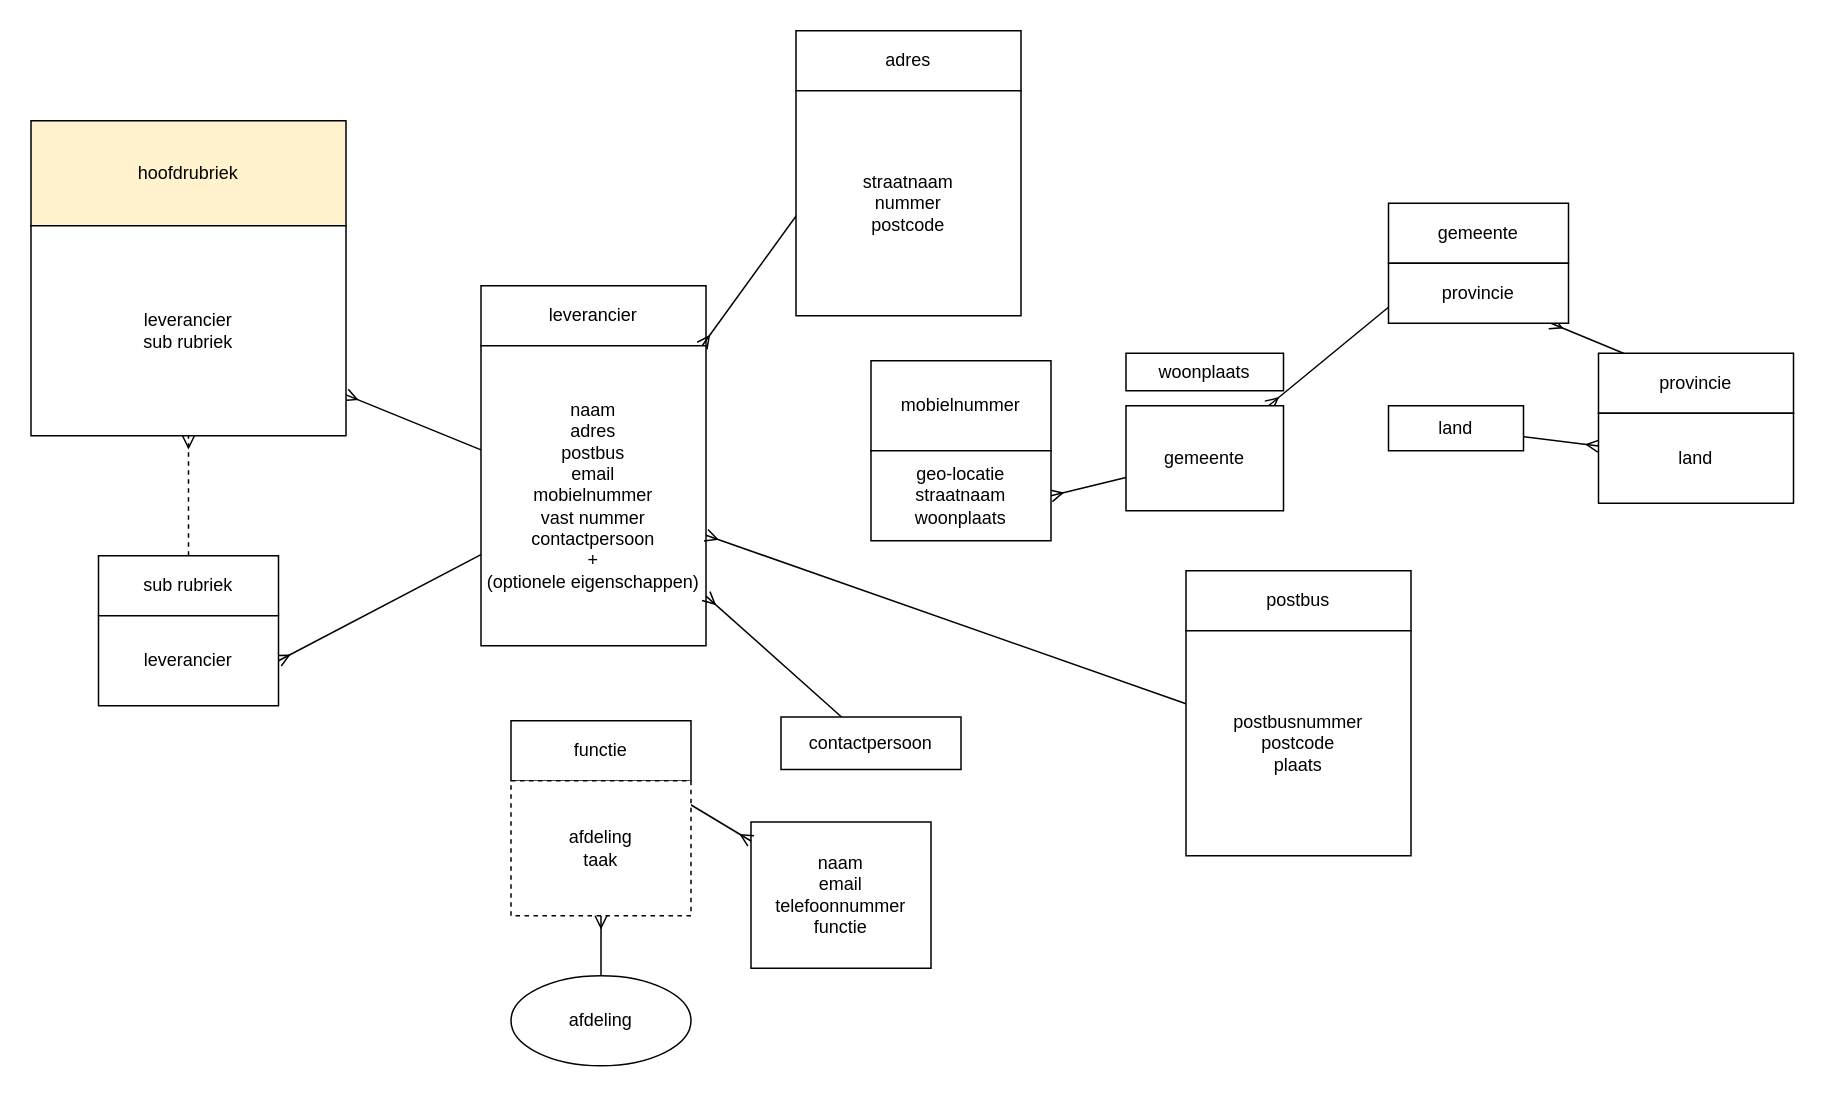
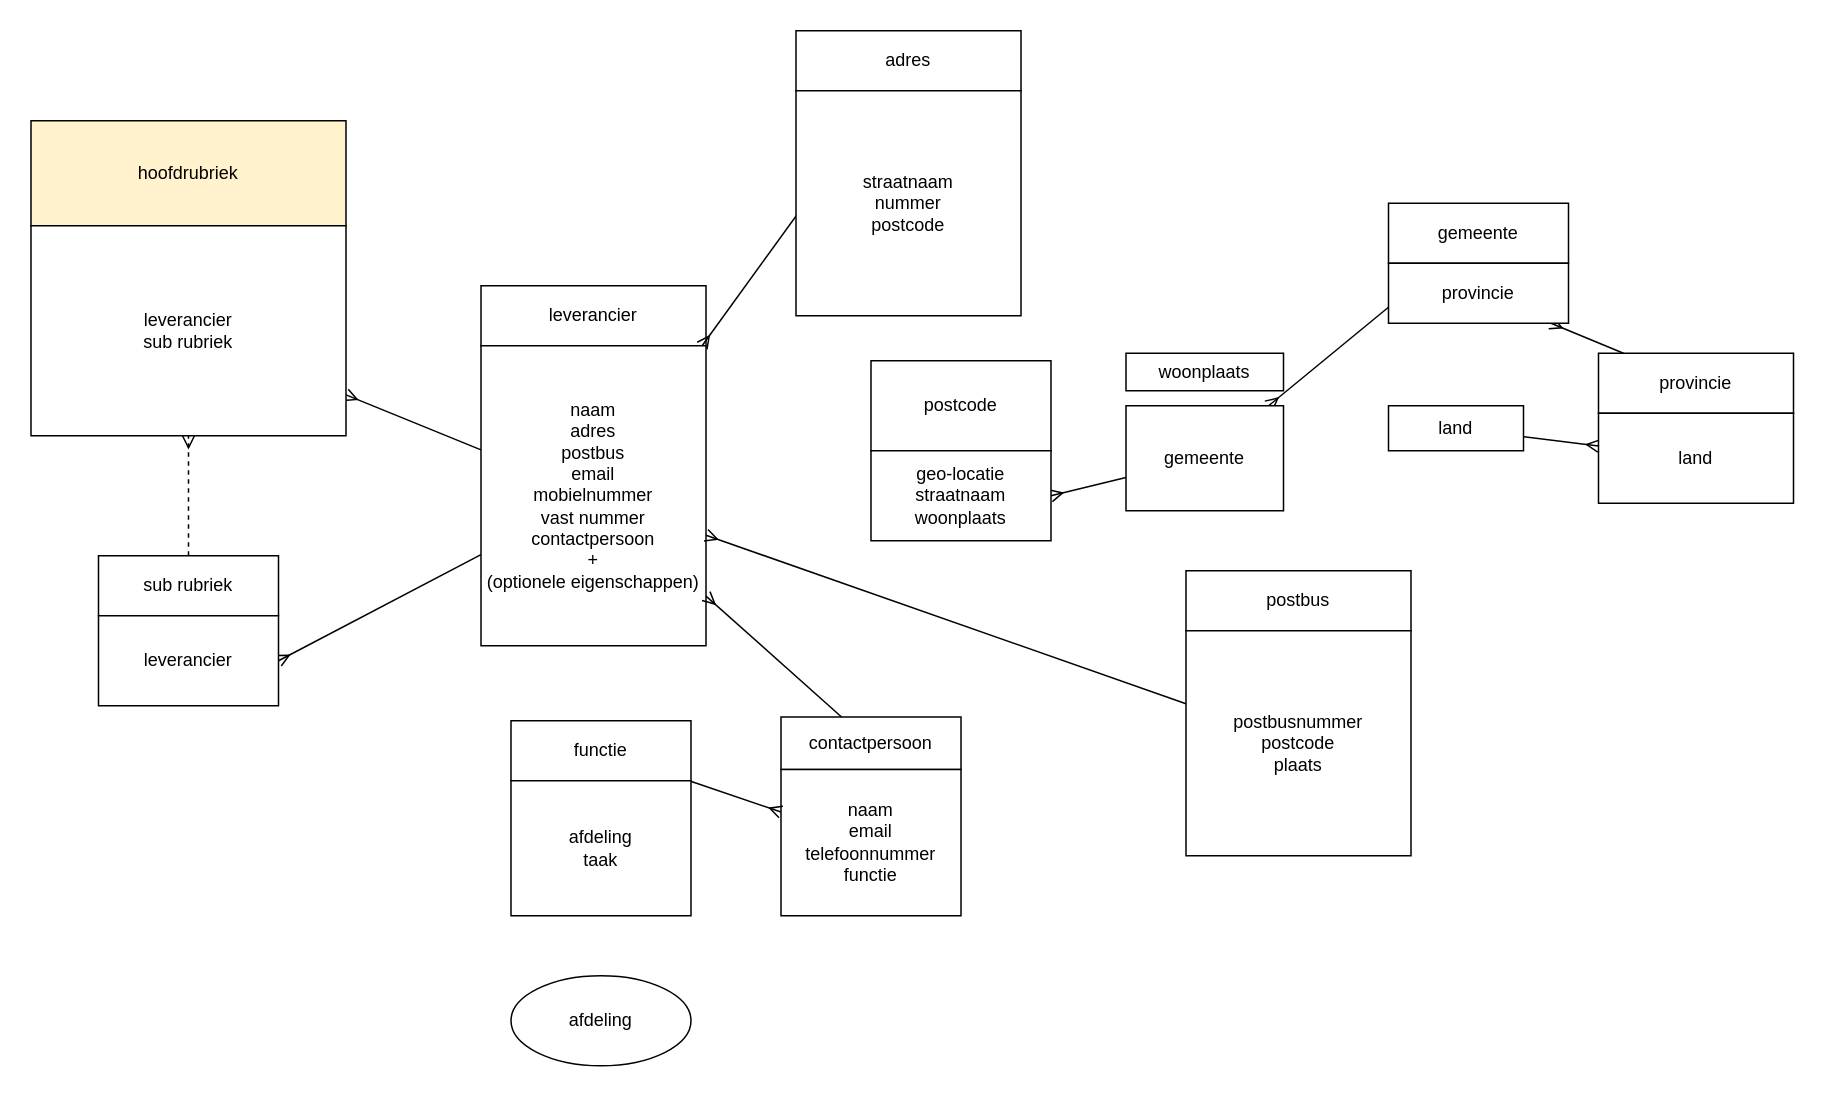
- <mxCell id="23" value="mobielnummer" style="whiteSpace=wrap;html=1;" vertex="1" parent="1"><mxGeometry x="580" y="240" width="120" height="60" as="geometry" /></mxCell>
+ <mxCell id="23" value="postcode" style="whiteSpace=wrap;html=1;" vertex="1" parent="1"><mxGeometry x="580" y="240" width="120" height="60" as="geometry" /></mxCell>
- <mxCell id="35" value="afdeling&lt;br&gt;taak" style="whiteSpace=wrap;html=1;dashed=1;" vertex="1" parent="1"><mxGeometry x="340" y="520" width="120" height="90" as="geometry" /></mxCell>
+ <mxCell id="35" value="afdeling&lt;br&gt;taak" style="whiteSpace=wrap;html=1;" vertex="1" parent="1"><mxGeometry x="340" y="520" width="120" height="90" as="geometry" /></mxCell>
- <mxCell id="32" value="naam&lt;br&gt;email&lt;br&gt;telefoonnummer&lt;br&gt;functie" style="whiteSpace=wrap;html=1;" vertex="1" parent="1"><mxGeometry x="500" y="547.5" width="120" height="97.5" as="geometry" /></mxCell>
+ <mxCell id="32" value="naam&lt;br&gt;email&lt;br&gt;telefoonnummer&lt;br&gt;functie" style="whiteSpace=wrap;html=1;" vertex="1" parent="1"><mxGeometry x="520" y="512.5" width="120" height="97.5" as="geometry" /></mxCell>
- <mxCell id="36" value="" style="edgeStyle=none;html=1;endArrow=ERmany;endFill=0;" edge="1" parent="1" source="37" target="35"><mxGeometry relative="1" as="geometry" /></mxCell>
